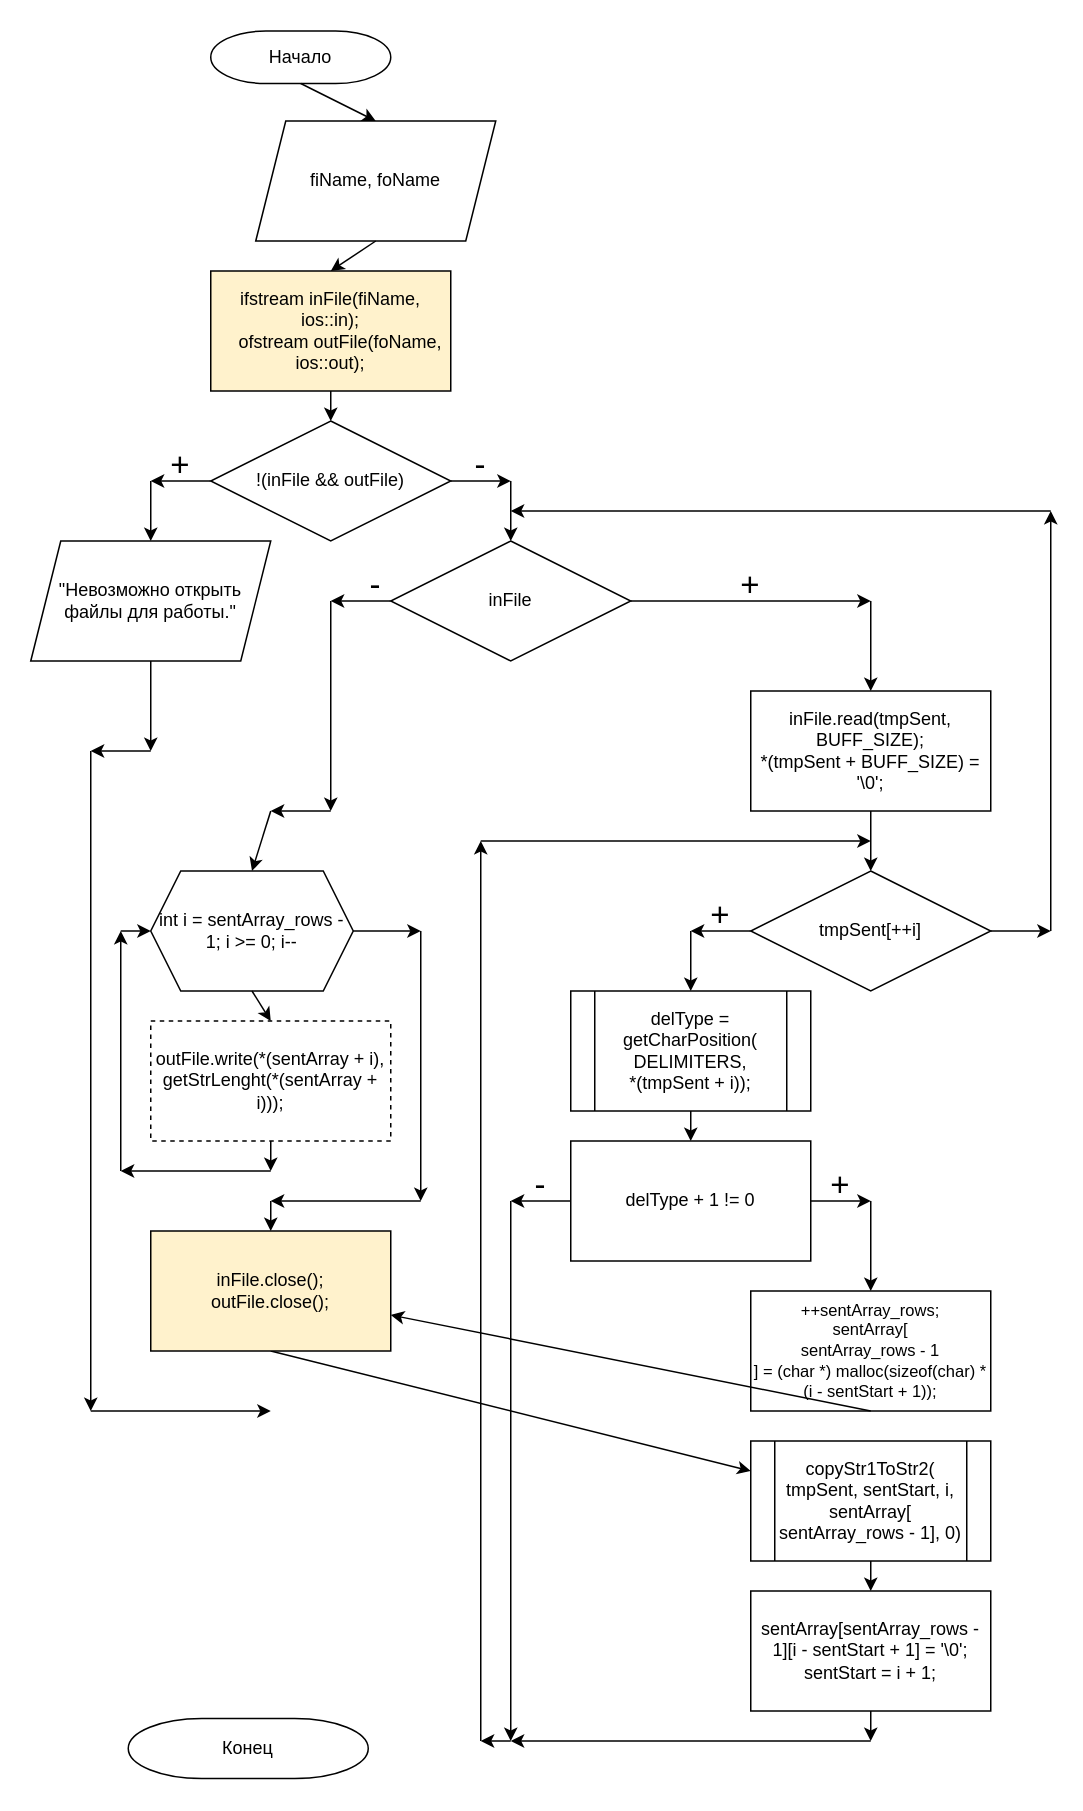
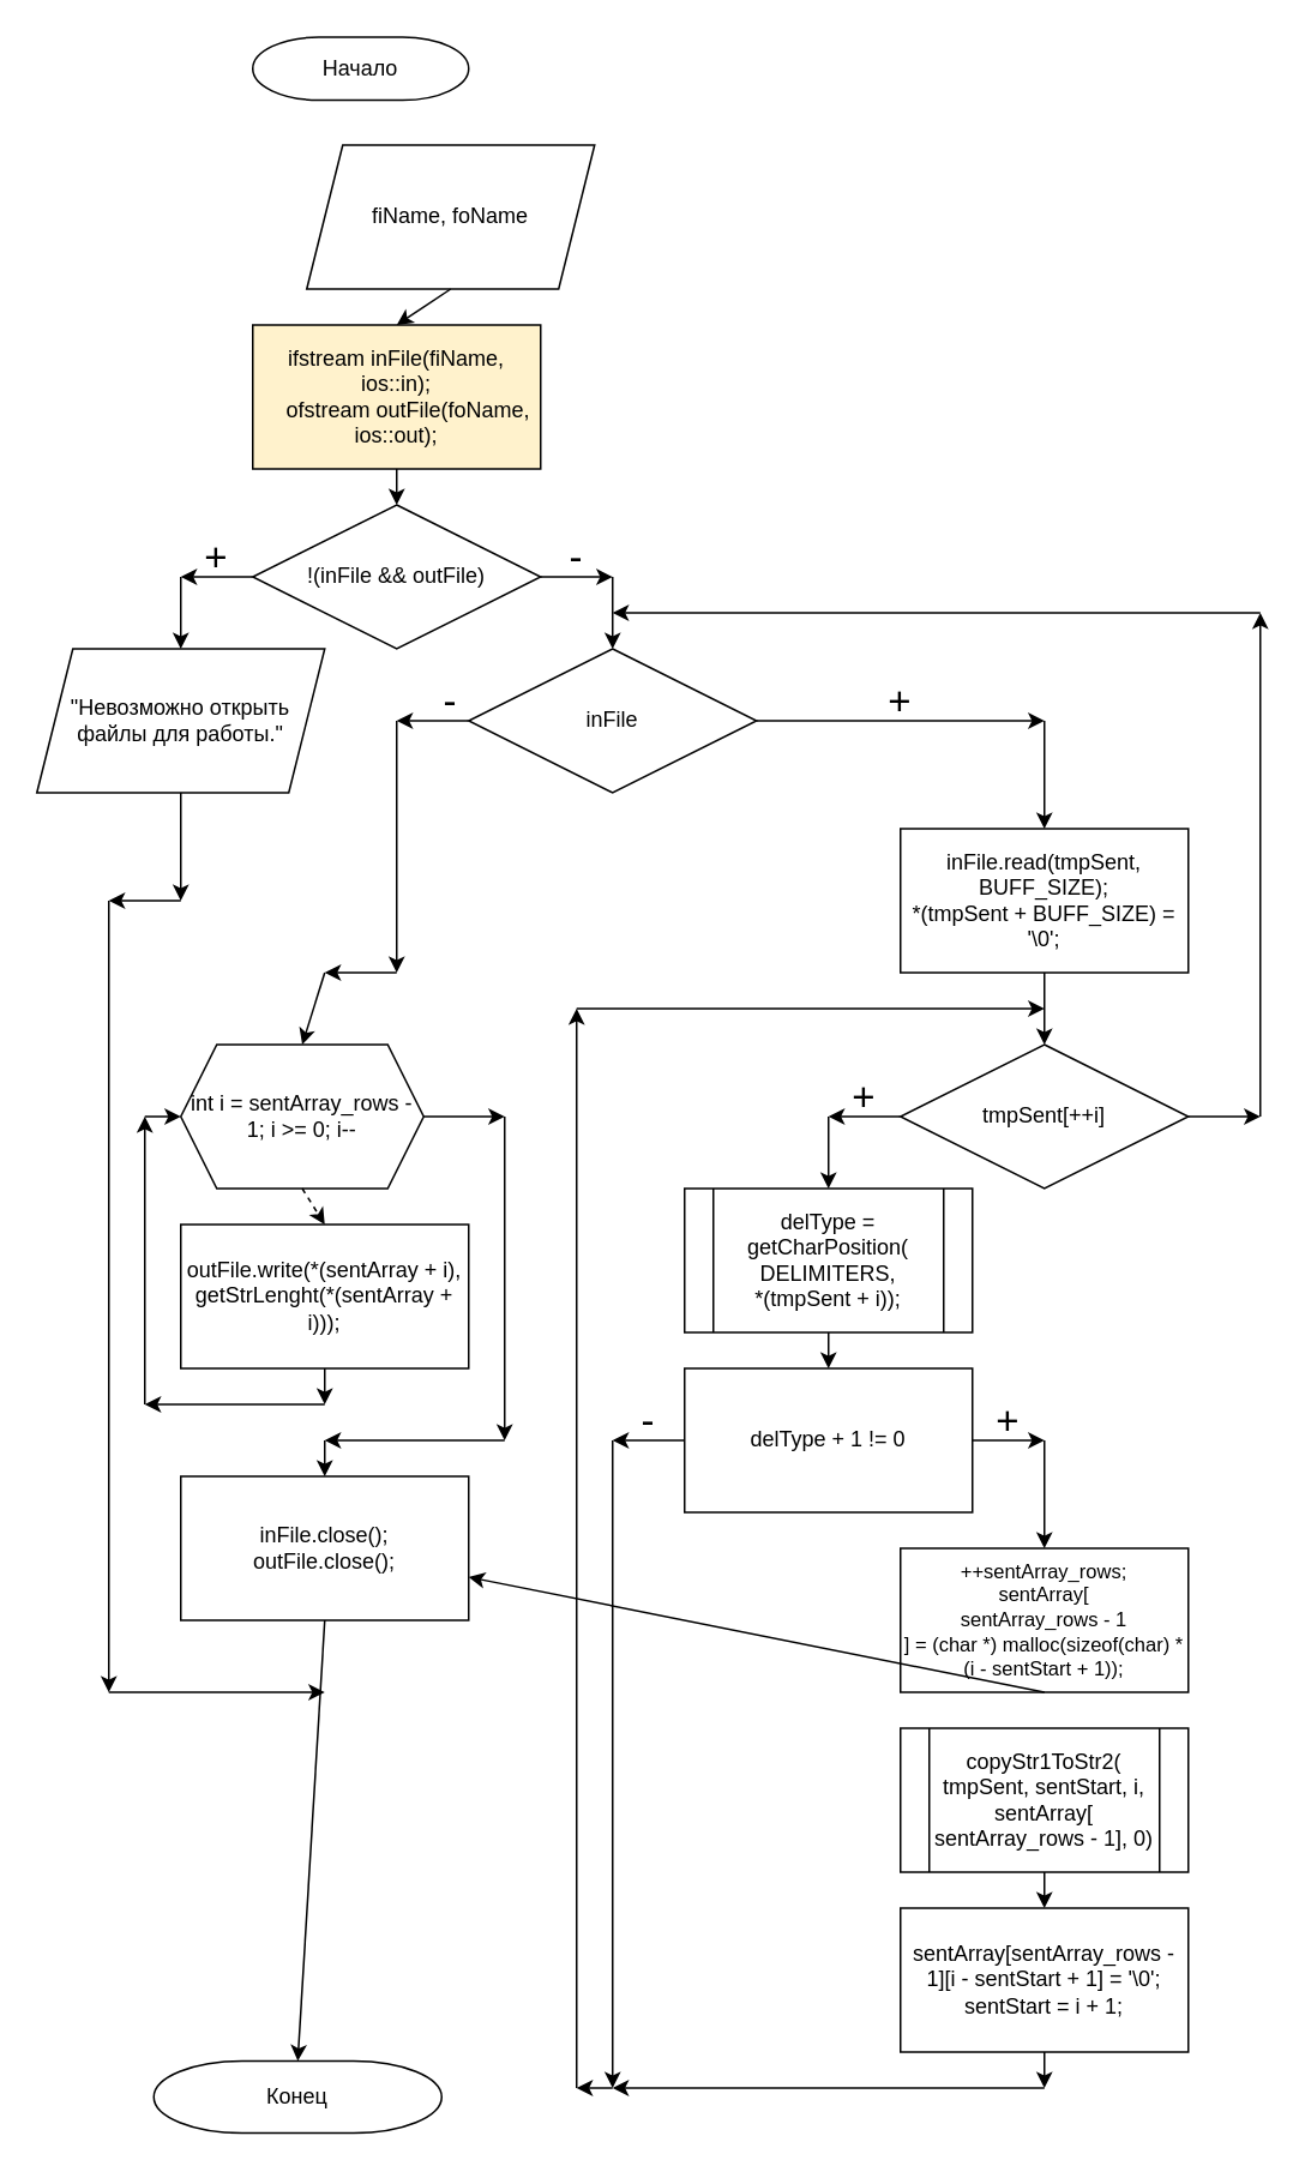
- <mxCell id="7" value="" style="endArrow=classic;html=1;exitX=0.5;exitY=1;exitDx=0;exitDy=0;exitPerimeter=0;entryX=0.5;entryY=0;entryDx=0;entryDy=0;" edge="1" parent="1" source="2" target="4"><mxGeometry width="50" height="50" relative="1" as="geometry"><mxPoint x="440" y="300" as="sourcePoint" /><mxPoint x="350" y="70" as="targetPoint" /></mxGeometry></mxCell>
- <mxCell id="51" value="" style="endArrow=classic;html=1;exitX=0.5;exitY=1;exitDx=0;exitDy=0;entryX=0.5;entryY=0;entryDx=0;entryDy=0;" edge="1" parent="1" source="45" target="50"><mxGeometry width="50" height="50" relative="1" as="geometry"><mxPoint x="490" y="750" as="sourcePoint" /><mxPoint x="540" y="700" as="targetPoint" /></mxGeometry></mxCell>
+ <mxCell id="51" value="" style="endArrow=classic;html=1;exitX=0.5;exitY=1;exitDx=0;exitDy=0;entryX=0.5;entryY=0;entryDx=0;entryDy=0;dashed=1;" edge="1" parent="1" source="45" target="50"><mxGeometry width="50" height="50" relative="1" as="geometry"><mxPoint x="490" y="750" as="sourcePoint" /><mxPoint x="540" y="700" as="targetPoint" /></mxGeometry></mxCell>
- <mxCell id="50" value="outFile.write(*(sentArray + i), getStrLenght(*(sentArray + i)));" style="rounded=0;whiteSpace=wrap;html=1;dashed=1;" vertex="1" parent="1"><mxGeometry x="100" y="680" width="160" height="80" as="geometry" /></mxCell>
+ <mxCell id="50" value="outFile.write(*(sentArray + i), getStrLenght(*(sentArray + i)));" style="rounded=0;whiteSpace=wrap;html=1;" vertex="1" parent="1"><mxGeometry x="100" y="680" width="160" height="80" as="geometry" /></mxCell>
- <mxCell id="63" value="&lt;div&gt;inFile.close();&lt;/div&gt;&lt;div&gt;outFile.close();&lt;/div&gt;" style="rounded=0;whiteSpace=wrap;html=1;fillColor=#fff2cc;" vertex="1" parent="1"><mxGeometry x="100" y="820" width="160" height="80" as="geometry" /></mxCell>
+ <mxCell id="63" value="&lt;div&gt;inFile.close();&lt;/div&gt;&lt;div&gt;outFile.close();&lt;/div&gt;" style="rounded=0;whiteSpace=wrap;html=1;" vertex="1" parent="1"><mxGeometry x="100" y="820" width="160" height="80" as="geometry" /></mxCell>
- <mxCell id="62" value="" style="endArrow=classic;html=1;exitX=0.5;exitY=1;exitDx=0;exitDy=0;" edge="1" parent="1" source="63" target="70"><mxGeometry width="50" height="50" relative="1" as="geometry"><mxPoint x="195" y="970" as="sourcePoint" /><mxPoint x="180" y="1100" as="targetPoint" /></mxGeometry></mxCell>
+ <mxCell id="62" value="" style="endArrow=classic;html=1;exitX=0.5;exitY=1;exitDx=0;exitDy=0;entryX=0.5;entryY=0;entryDx=0;entryDy=0;entryPerimeter=0;" edge="1" parent="1" source="63" target="68"><mxGeometry width="50" height="50" relative="1" as="geometry"><mxPoint x="195" y="970" as="sourcePoint" /><mxPoint x="180" y="1100" as="targetPoint" /></mxGeometry></mxCell>
